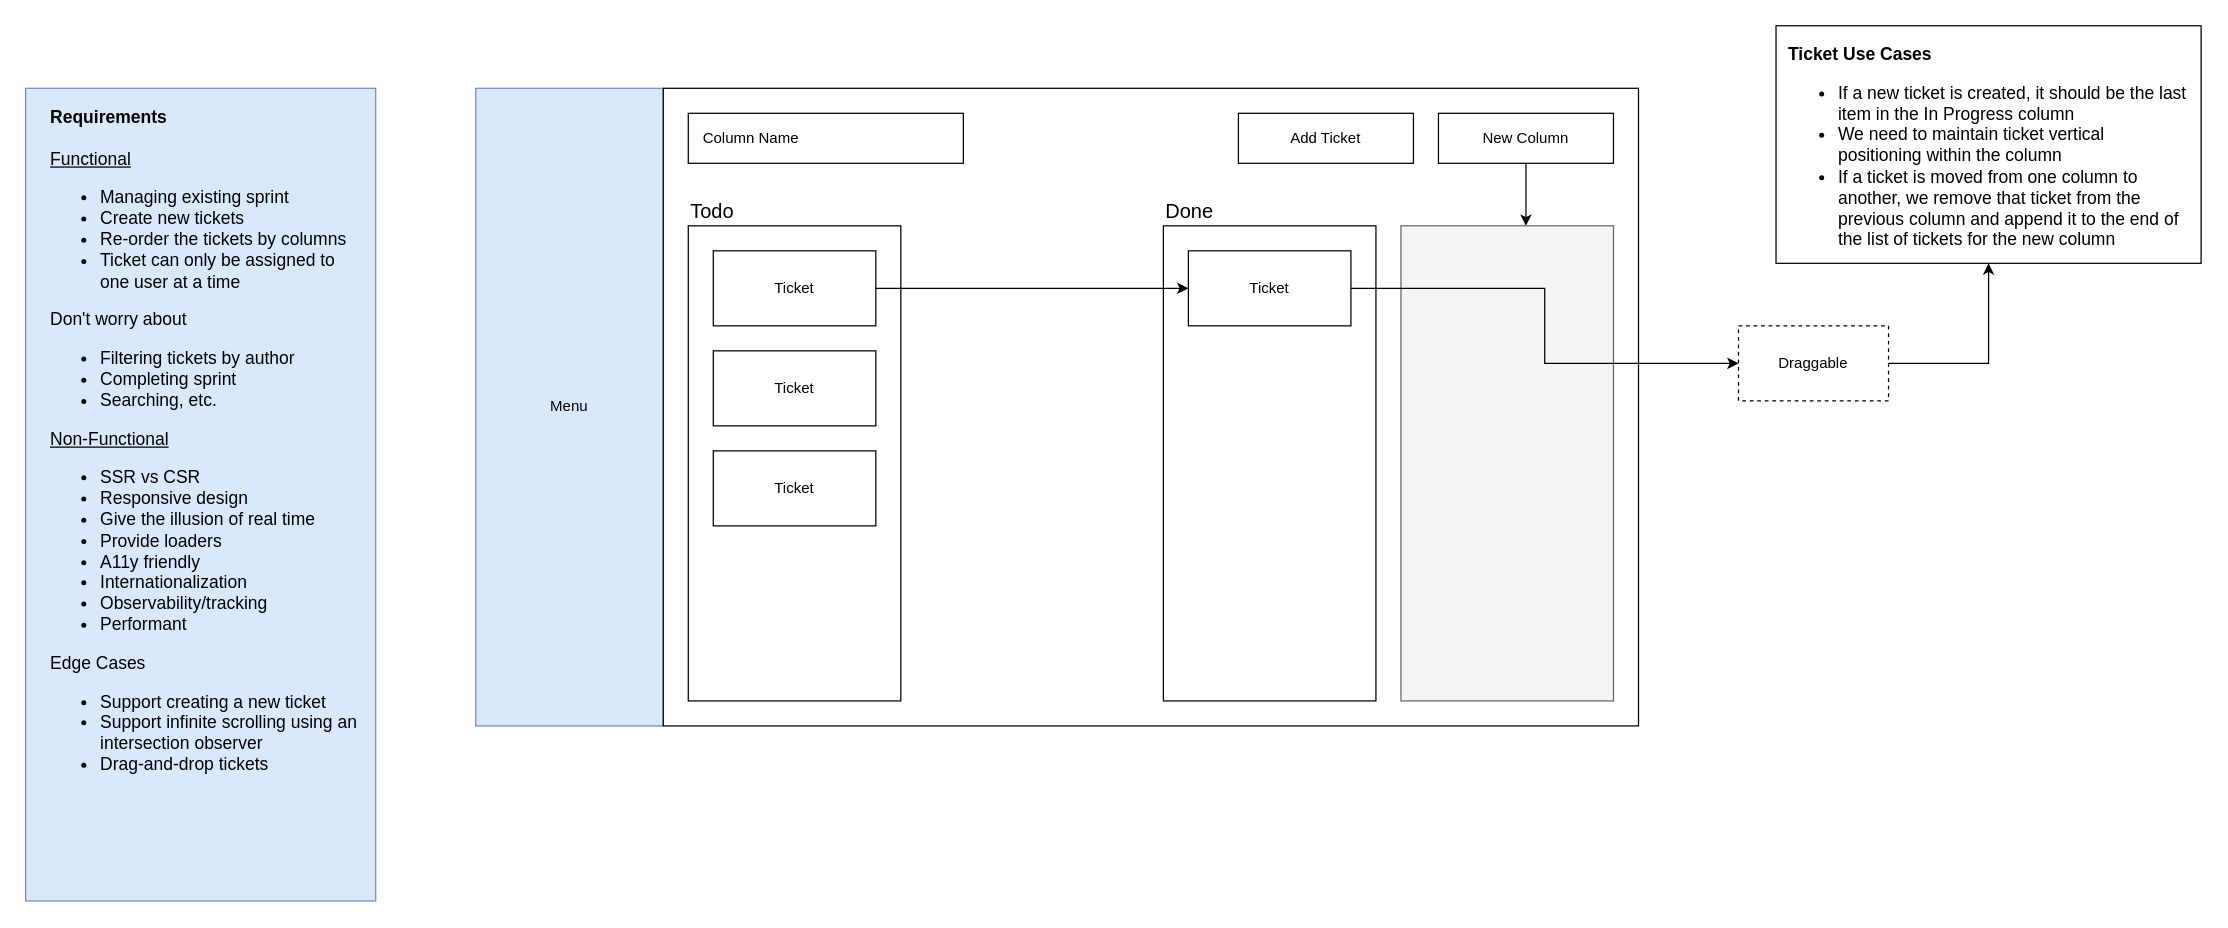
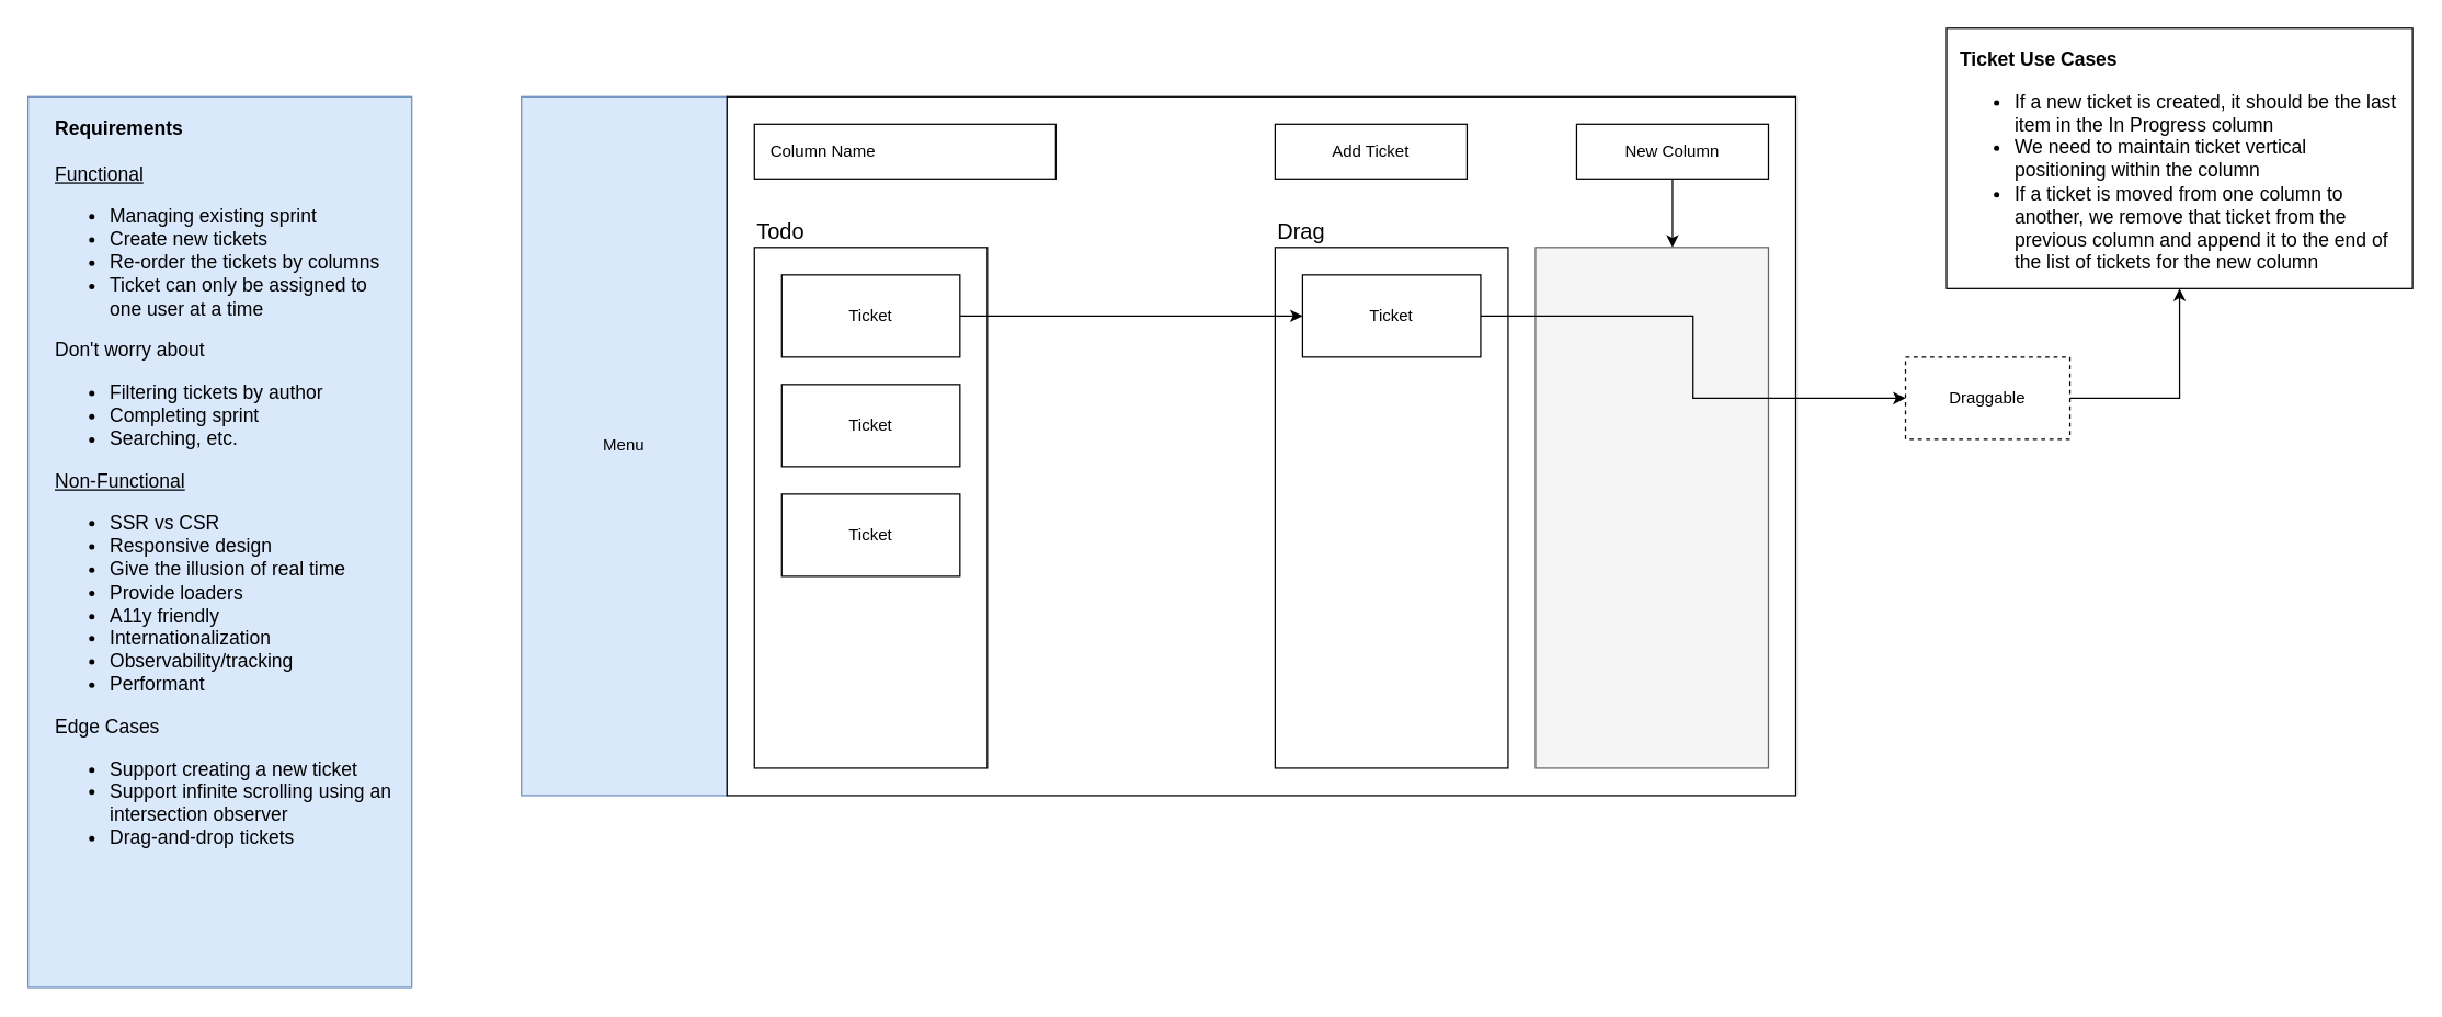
- <mxCell id="5" value="Add Ticket" style="rounded=0;whiteSpace=wrap;html=1;align=center;spacingLeft=0;" vertex="1" parent="1"><mxGeometry x="990" y="90" width="140" height="40" as="geometry" /></mxCell>
+ <mxCell id="5" value="Add Ticket" style="rounded=0;whiteSpace=wrap;html=1;align=center;spacingLeft=0;" vertex="1" parent="1"><mxGeometry x="930" y="90" width="140" height="40" as="geometry" /></mxCell>
- <mxCell id="9" value="Done" style="rounded=0;whiteSpace=wrap;html=1;labelPosition=center;verticalLabelPosition=top;align=left;verticalAlign=bottom;fontSize=16;" vertex="1" parent="1"><mxGeometry x="930" y="180" width="170" height="380" as="geometry" /></mxCell>
+ <mxCell id="9" value="Drag" style="rounded=0;whiteSpace=wrap;html=1;labelPosition=center;verticalLabelPosition=top;align=left;verticalAlign=bottom;fontSize=16;" vertex="1" parent="1"><mxGeometry x="930" y="180" width="170" height="380" as="geometry" /></mxCell>
